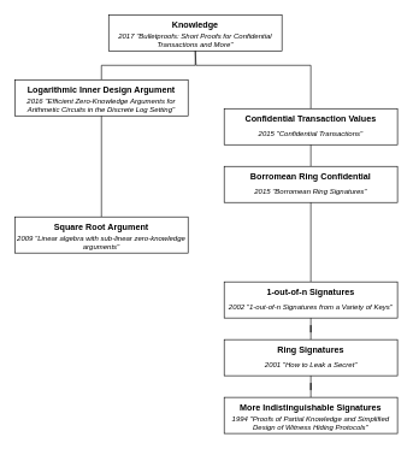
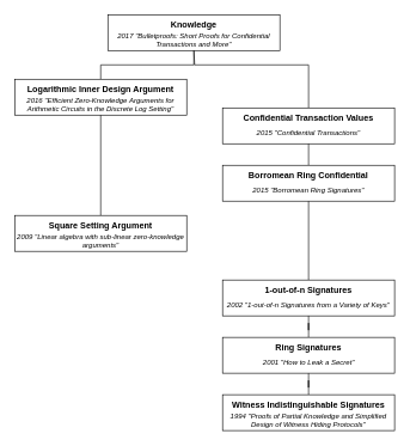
- <mxCell id="23" value="Square Root Argument" style="rounded=0;whiteSpace=wrap;html=1;verticalAlign=top;fontStyle=1" vertex="1" parent="1"><mxGeometry x="20" y="300" width="240" height="50" as="geometry" /></mxCell>
+ <mxCell id="23" value="Square Setting Argument" style="rounded=0;whiteSpace=wrap;html=1;verticalAlign=top;fontStyle=1" vertex="1" parent="1"><mxGeometry x="20" y="300" width="240" height="50" as="geometry" /></mxCell>
- <mxCell id="17" value="More Indistinguishable Signatures" style="rounded=0;whiteSpace=wrap;html=1;verticalAlign=top;fontStyle=1" vertex="1" parent="1"><mxGeometry x="310" y="550" width="240" height="50" as="geometry" /></mxCell>
+ <mxCell id="17" value="Witness Indistinguishable Signatures" style="rounded=0;whiteSpace=wrap;html=1;verticalAlign=top;fontStyle=1" vertex="1" parent="1"><mxGeometry x="310" y="550" width="240" height="50" as="geometry" /></mxCell>
